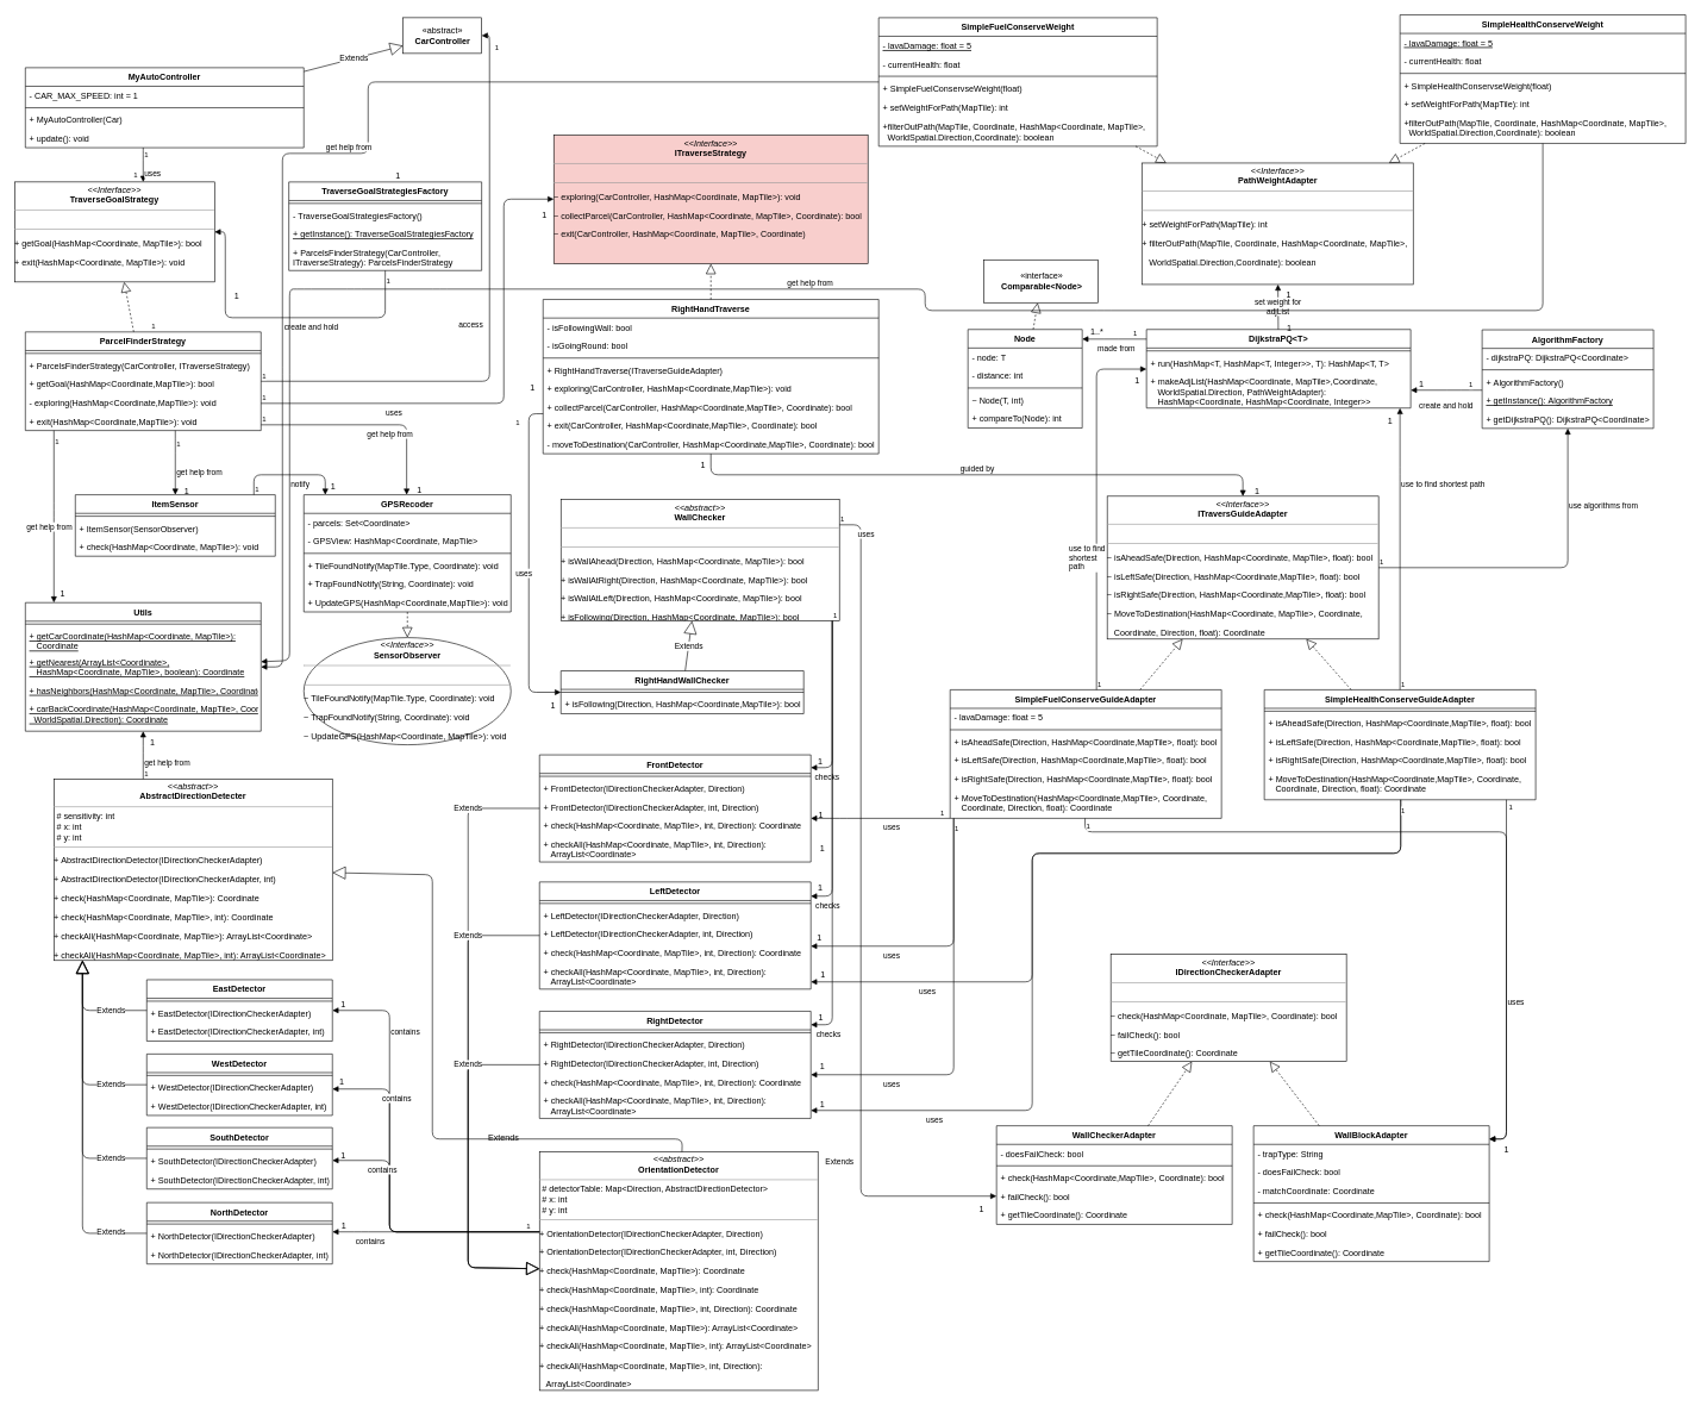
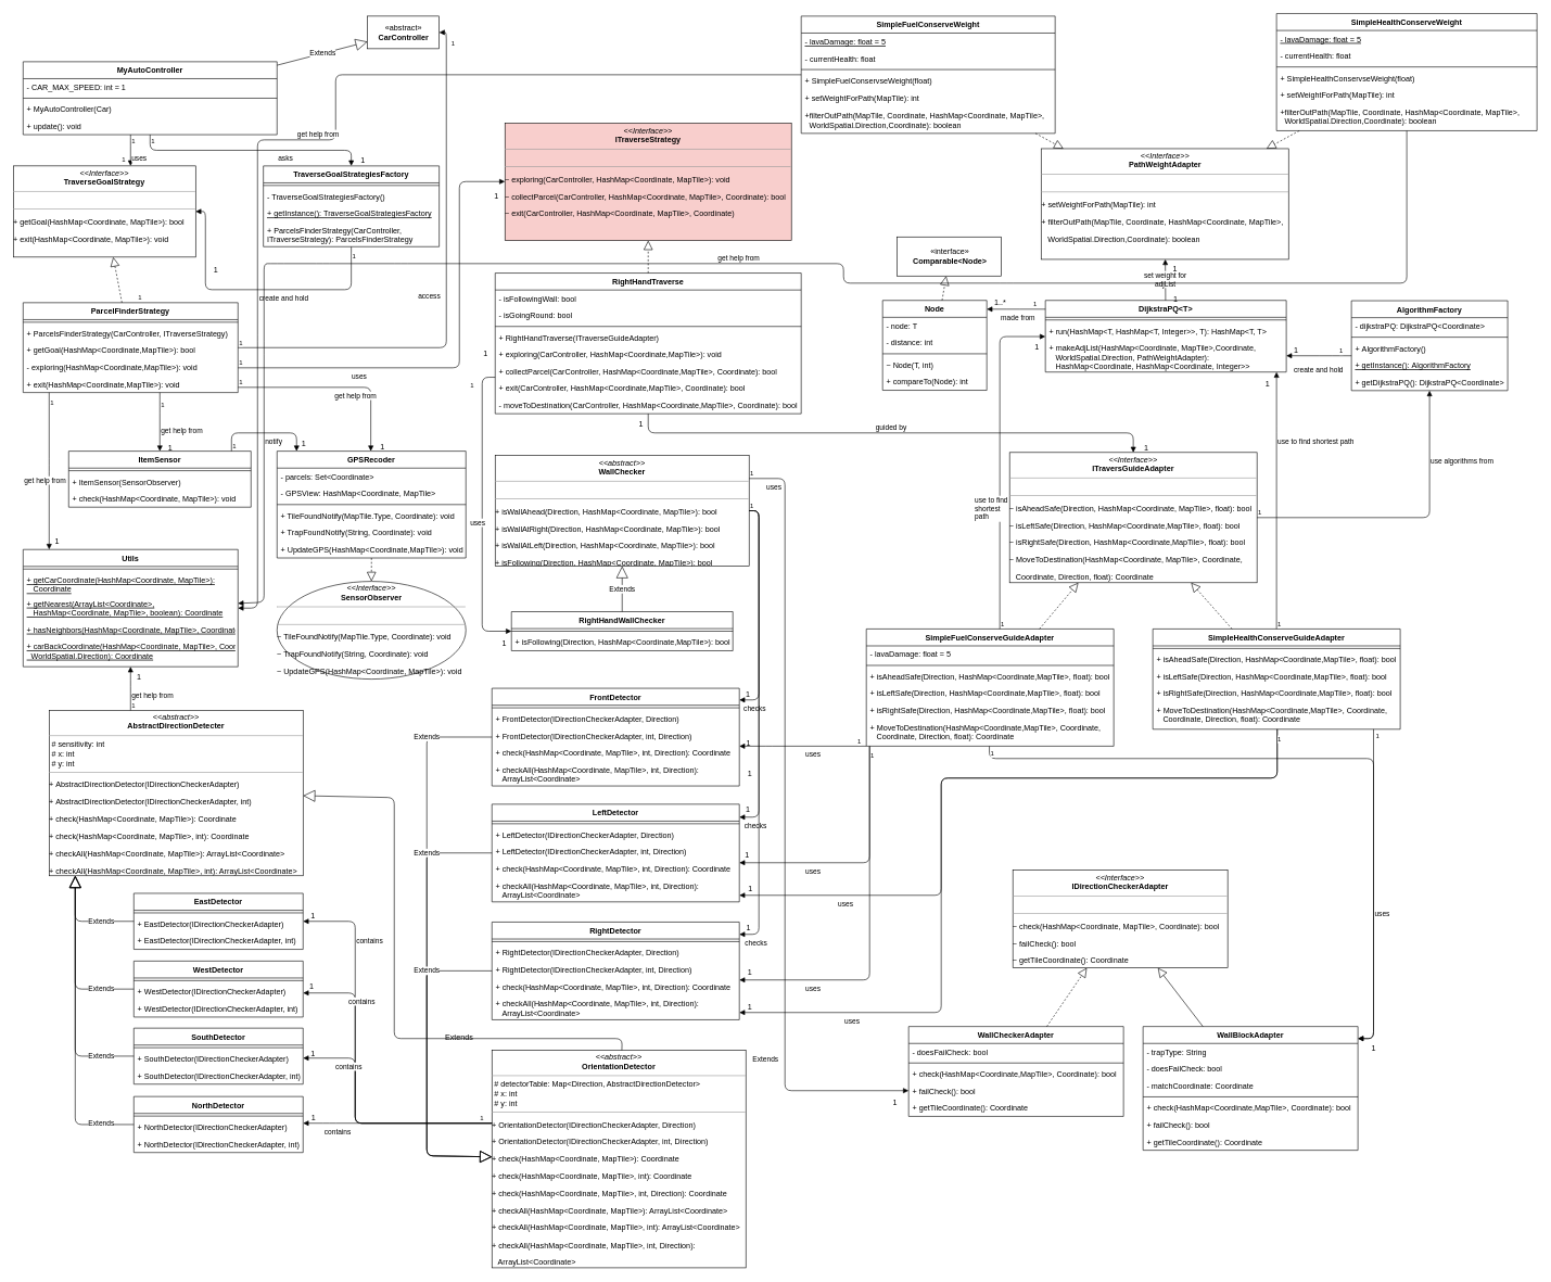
+ <mxCell id="229" value="asks" style="endArrow=block;endFill=1;html=1;edgeStyle=orthogonalEdgeStyle;align=left;verticalAlign=top;" parent="1" source="3" target="20" edge="1"><mxGeometry x="0.227" relative="1" as="geometry"><mxPoint x="475" y="174" as="sourcePoint" /><mxPoint x="635" y="174" as="targetPoint" /><mxPoint as="offset" /></mxGeometry></mxCell>
+ <mxCell id="230" value="1" style="resizable=0;html=1;align=left;verticalAlign=bottom;labelBackgroundColor=#ffffff;fontSize=10;" parent="229" connectable="0" vertex="1"><mxGeometry x="-1" relative="1" as="geometry"><mxPoint y="18" as="offset" /></mxGeometry></mxCell>
- <mxCell id="73" value="&lt;p style=&quot;margin: 0px ; margin-top: 4px ; text-align: center&quot;&gt;&lt;i&gt;&amp;lt;&amp;lt;abstract&amp;gt;&amp;gt;&lt;/i&gt;&lt;br&gt;&lt;b&gt;WallChecker&lt;/b&gt;&lt;/p&gt;&lt;hr size=&quot;1&quot;&gt;&lt;p style=&quot;margin: 0px ; margin-left: 4px&quot;&gt;&lt;br&gt;&lt;/p&gt;&lt;hr size=&quot;1&quot;&gt;&lt;p&gt;+&amp;nbsp;&lt;span&gt;isWallAhead&lt;/span&gt;&lt;span&gt;(&lt;/span&gt;&lt;span&gt;Direction,&amp;nbsp;&lt;/span&gt;&lt;span&gt;HashMap&amp;lt;Coordinate&lt;/span&gt;&lt;span&gt;, &lt;/span&gt;&lt;span&gt;MapTile&amp;gt;&lt;/span&gt;&lt;span&gt;):&amp;nbsp;&lt;/span&gt;&lt;span&gt;bool&lt;/span&gt;&lt;/p&gt;&lt;p&gt;+&amp;nbsp;&lt;span&gt;isWallAtRight(&lt;/span&gt;&lt;span&gt;Direction,&amp;nbsp;&lt;/span&gt;&lt;span&gt;HashMap&amp;lt;Coordinate&lt;/span&gt;&lt;span&gt;, &lt;/span&gt;&lt;span&gt;MapTile&amp;gt;&lt;/span&gt;&lt;span&gt;): bool&lt;/span&gt;&lt;/p&gt;&lt;p&gt;&lt;span&gt;+&amp;nbsp;&lt;/span&gt;&lt;span&gt;isWallAtLeft(&lt;/span&gt;&lt;span&gt;Direction,&amp;nbsp;&lt;/span&gt;&lt;span&gt;HashMap&amp;lt;Coordinate&lt;/span&gt;&lt;span&gt;, &lt;/span&gt;&lt;span&gt;MapTile&amp;gt;&lt;/span&gt;&lt;span&gt;): bool&lt;/span&gt;&lt;/p&gt;&lt;p&gt;&lt;span&gt;+&amp;nbsp;&lt;/span&gt;&lt;span&gt;isFollowing(Direction,&amp;nbsp;&lt;/span&gt;&lt;span&gt;HashMap&amp;lt;Coordinate&lt;/span&gt;&lt;span&gt;, &lt;/span&gt;&lt;span&gt;MapTile&amp;gt;&lt;/span&gt;&lt;span&gt;): bool&lt;/span&gt;&lt;/p&gt;" style="verticalAlign=top;align=left;overflow=fill;fontSize=12;fontFamily=Helvetica;html=1;" parent="1" vertex="1"><mxGeometry x="785" y="698.5" width="390" height="170" as="geometry" /></mxCell>
+ <mxCell id="73" value="&lt;p style=&quot;margin: 0px ; margin-top: 4px ; text-align: center&quot;&gt;&lt;i&gt;&amp;lt;&amp;lt;abstract&amp;gt;&amp;gt;&lt;/i&gt;&lt;br&gt;&lt;b&gt;WallChecker&lt;/b&gt;&lt;/p&gt;&lt;hr size=&quot;1&quot;&gt;&lt;p style=&quot;margin: 0px ; margin-left: 4px&quot;&gt;&lt;br&gt;&lt;/p&gt;&lt;hr size=&quot;1&quot;&gt;&lt;p&gt;+&amp;nbsp;&lt;span&gt;isWallAhead&lt;/span&gt;&lt;span&gt;(&lt;/span&gt;&lt;span&gt;Direction,&amp;nbsp;&lt;/span&gt;&lt;span&gt;HashMap&amp;lt;Coordinate&lt;/span&gt;&lt;span&gt;, &lt;/span&gt;&lt;span&gt;MapTile&amp;gt;&lt;/span&gt;&lt;span&gt;):&amp;nbsp;&lt;/span&gt;&lt;span&gt;bool&lt;/span&gt;&lt;/p&gt;&lt;p&gt;+&amp;nbsp;&lt;span&gt;isWallAtRight(&lt;/span&gt;&lt;span&gt;Direction,&amp;nbsp;&lt;/span&gt;&lt;span&gt;HashMap&amp;lt;Coordinate&lt;/span&gt;&lt;span&gt;, &lt;/span&gt;&lt;span&gt;MapTile&amp;gt;&lt;/span&gt;&lt;span&gt;): bool&lt;/span&gt;&lt;/p&gt;&lt;p&gt;&lt;span&gt;+&amp;nbsp;&lt;/span&gt;&lt;span&gt;isWallAtLeft(&lt;/span&gt;&lt;span&gt;Direction,&amp;nbsp;&lt;/span&gt;&lt;span&gt;HashMap&amp;lt;Coordinate&lt;/span&gt;&lt;span&gt;, &lt;/span&gt;&lt;span&gt;MapTile&amp;gt;&lt;/span&gt;&lt;span&gt;): bool&lt;/span&gt;&lt;/p&gt;&lt;p&gt;&lt;span&gt;+&amp;nbsp;&lt;/span&gt;&lt;span&gt;isFollowing(Direction,&amp;nbsp;&lt;/span&gt;&lt;span&gt;HashMap&amp;lt;Coordinate&lt;/span&gt;&lt;span&gt;, &lt;/span&gt;&lt;span&gt;MapTile&amp;gt;&lt;/span&gt;&lt;span&gt;): bool&lt;/span&gt;&lt;/p&gt;" style="verticalAlign=top;align=left;overflow=fill;fontSize=12;fontFamily=Helvetica;html=1;" parent="1" vertex="1"><mxGeometry x="760" y="698.5" width="390" height="170" as="geometry" /></mxCell>
- <mxCell id="96" value="" style="endArrow=block;dashed=1;endFill=0;endSize=12;html=1;" parent="1" source="87" target="80" edge="1"><mxGeometry width="160" relative="1" as="geometry"><mxPoint x="1785" y="1525.5" as="sourcePoint" /><mxPoint x="1945" y="1525.5" as="targetPoint" /></mxGeometry></mxCell>
+ <mxCell id="96" value="" style="endArrow=block;dashed=0;endFill=0;endSize=12;html=1;" parent="1" source="87" target="80" edge="1"><mxGeometry width="160" relative="1" as="geometry"><mxPoint x="1785" y="1525.5" as="sourcePoint" /><mxPoint x="1945" y="1525.5" as="targetPoint" /></mxGeometry></mxCell>
